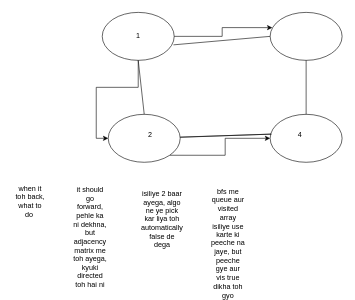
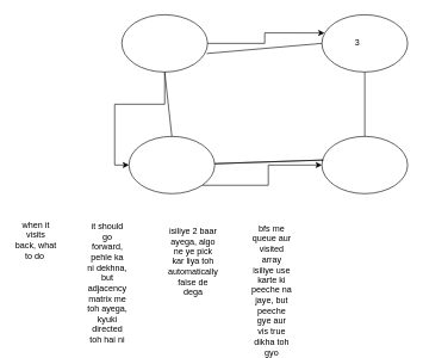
- <mxCell id="13" value="1" style="text;html=1;align=center;verticalAlign=middle;whiteSpace=wrap;rounded=0;" vertex="1" parent="1"><mxGeometry x="200" y="45" width="60" height="30" as="geometry" /></mxCell>
+ <mxCell id="16" value="3" style="text;html=1;align=center;verticalAlign=middle;whiteSpace=wrap;rounded=0;" vertex="1" parent="1"><mxGeometry x="470" y="45" width="60" height="30" as="geometry" /></mxCell>
- <mxCell id="14" value="2" style="text;html=1;align=center;verticalAlign=middle;whiteSpace=wrap;rounded=0;" vertex="1" parent="1"><mxGeometry x="220" y="210" width="60" height="30" as="geometry" /></mxCell>
- <mxCell id="15" value="4" style="text;html=1;align=center;verticalAlign=middle;whiteSpace=wrap;rounded=0;" vertex="1" parent="1"><mxGeometry x="470" y="210" width="60" height="30" as="geometry" /></mxCell>
- <mxCell id="18" value="when it toh back, what to do&amp;nbsp;" style="text;html=1;align=center;verticalAlign=middle;whiteSpace=wrap;rounded=0;" vertex="1" parent="1"><mxGeometry x="20" y="320" width="60" height="30" as="geometry" /></mxCell>
+ <mxCell id="18" value="when it visits back, what to do&amp;nbsp;" style="text;html=1;align=center;verticalAlign=middle;whiteSpace=wrap;rounded=0;" vertex="1" parent="1"><mxGeometry x="20" y="320" width="60" height="30" as="geometry" /></mxCell>
